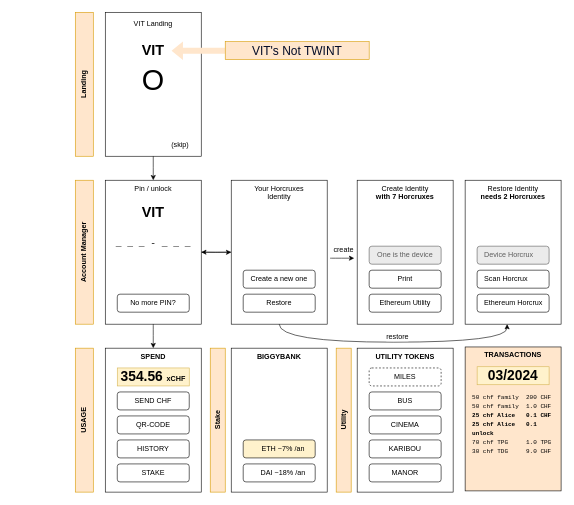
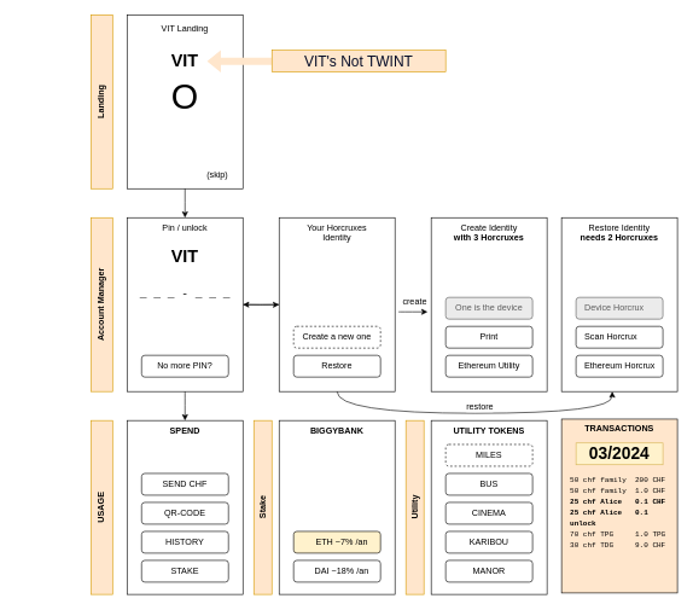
- <mxCell id="10" value="Create Identity&lt;br&gt;&lt;b&gt;with 7 Horcruxes&lt;/b&gt;" style="rounded=0;whiteSpace=wrap;html=1;spacingTop=0;verticalAlign=top;" parent="1" vertex="1"><mxGeometry x="595" y="300" width="160" height="240" as="geometry" /></mxCell>
+ <mxCell id="10" value="Create Identity&lt;br&gt;&lt;b&gt;with 3 Horcruxes&lt;/b&gt;" style="rounded=0;whiteSpace=wrap;html=1;spacingTop=0;verticalAlign=top;" parent="1" vertex="1"><mxGeometry x="595" y="300" width="160" height="240" as="geometry" /></mxCell>
- <mxCell id="6" value="Create a new one" style="rounded=1;whiteSpace=wrap;html=1;fontSize=12;" parent="1" vertex="1"><mxGeometry x="405" y="450" width="120" height="30" as="geometry" /></mxCell>
+ <mxCell id="6" value="Create a new one" style="rounded=1;whiteSpace=wrap;html=1;fontSize=12;dashed=1;" parent="1" vertex="1"><mxGeometry x="405" y="450" width="120" height="30" as="geometry" /></mxCell>
- <mxCell id="31" value="&lt;font style=&quot;font-weight: bold; font-size: 23px;&quot;&gt;354.56 &lt;/font&gt;&lt;font size=&quot;1&quot; style=&quot;&quot;&gt;&lt;b style=&quot;font-size: 12px;&quot;&gt;xCHF&lt;/b&gt;&lt;/font&gt;" style="text;html=1;align=center;verticalAlign=middle;whiteSpace=wrap;rounded=0;fillColor=#fff2cc;strokeColor=#d6b656;" parent="1" vertex="1"><mxGeometry x="195" y="613" width="120" height="30" as="geometry" /></mxCell>
